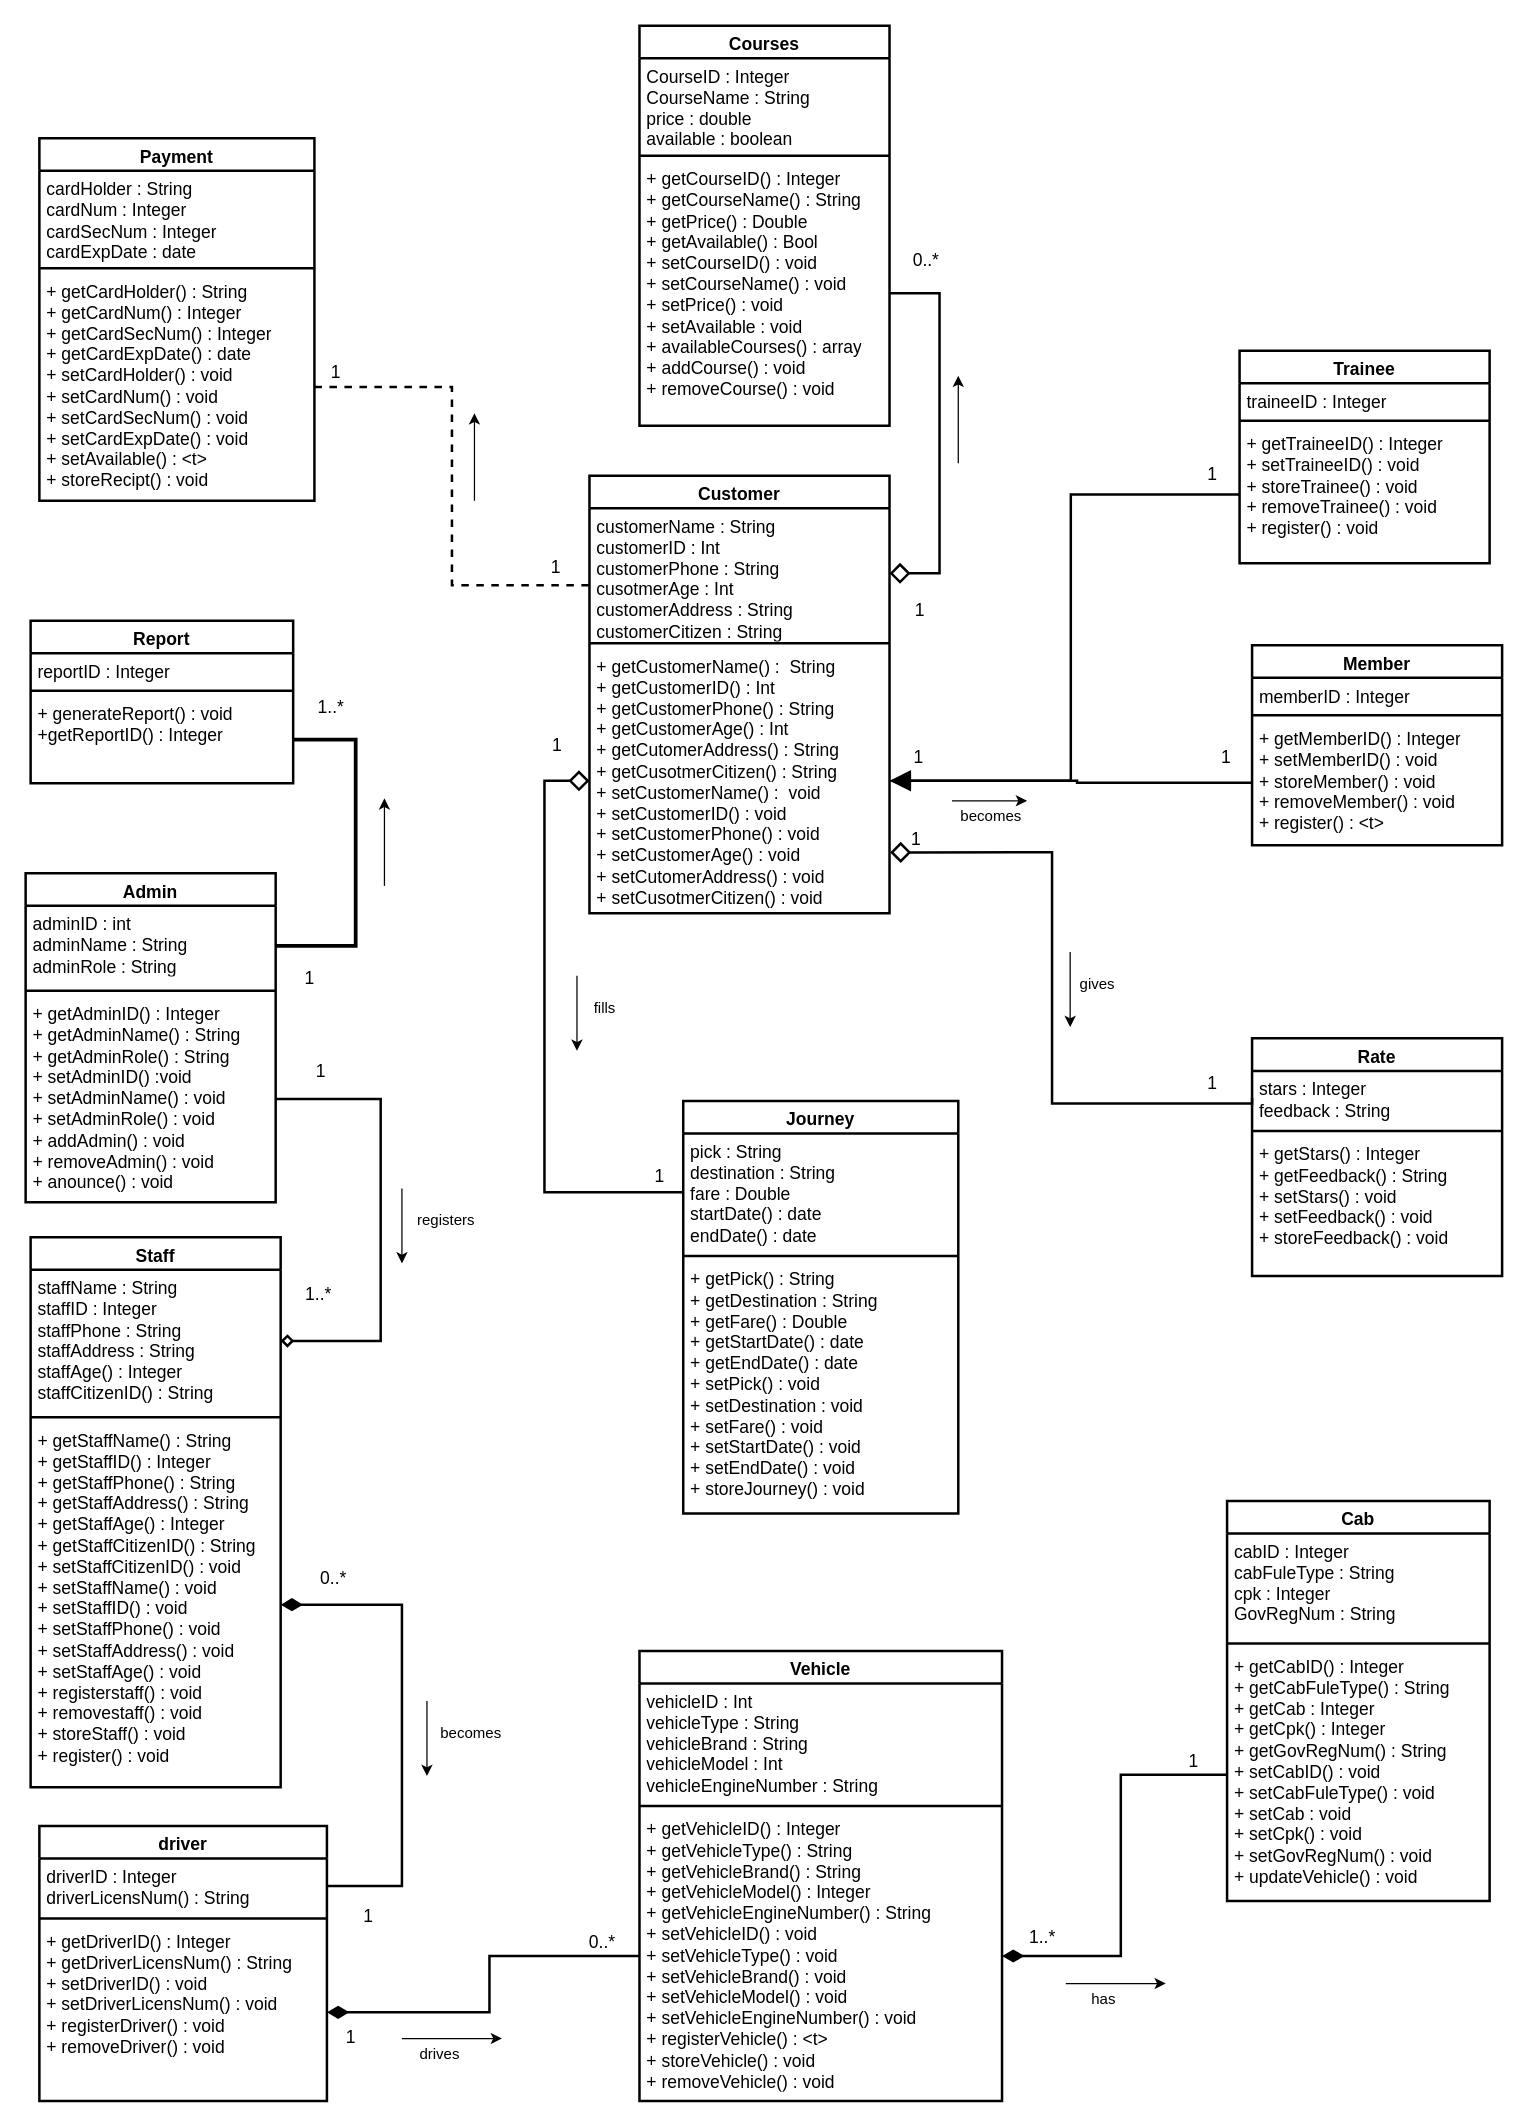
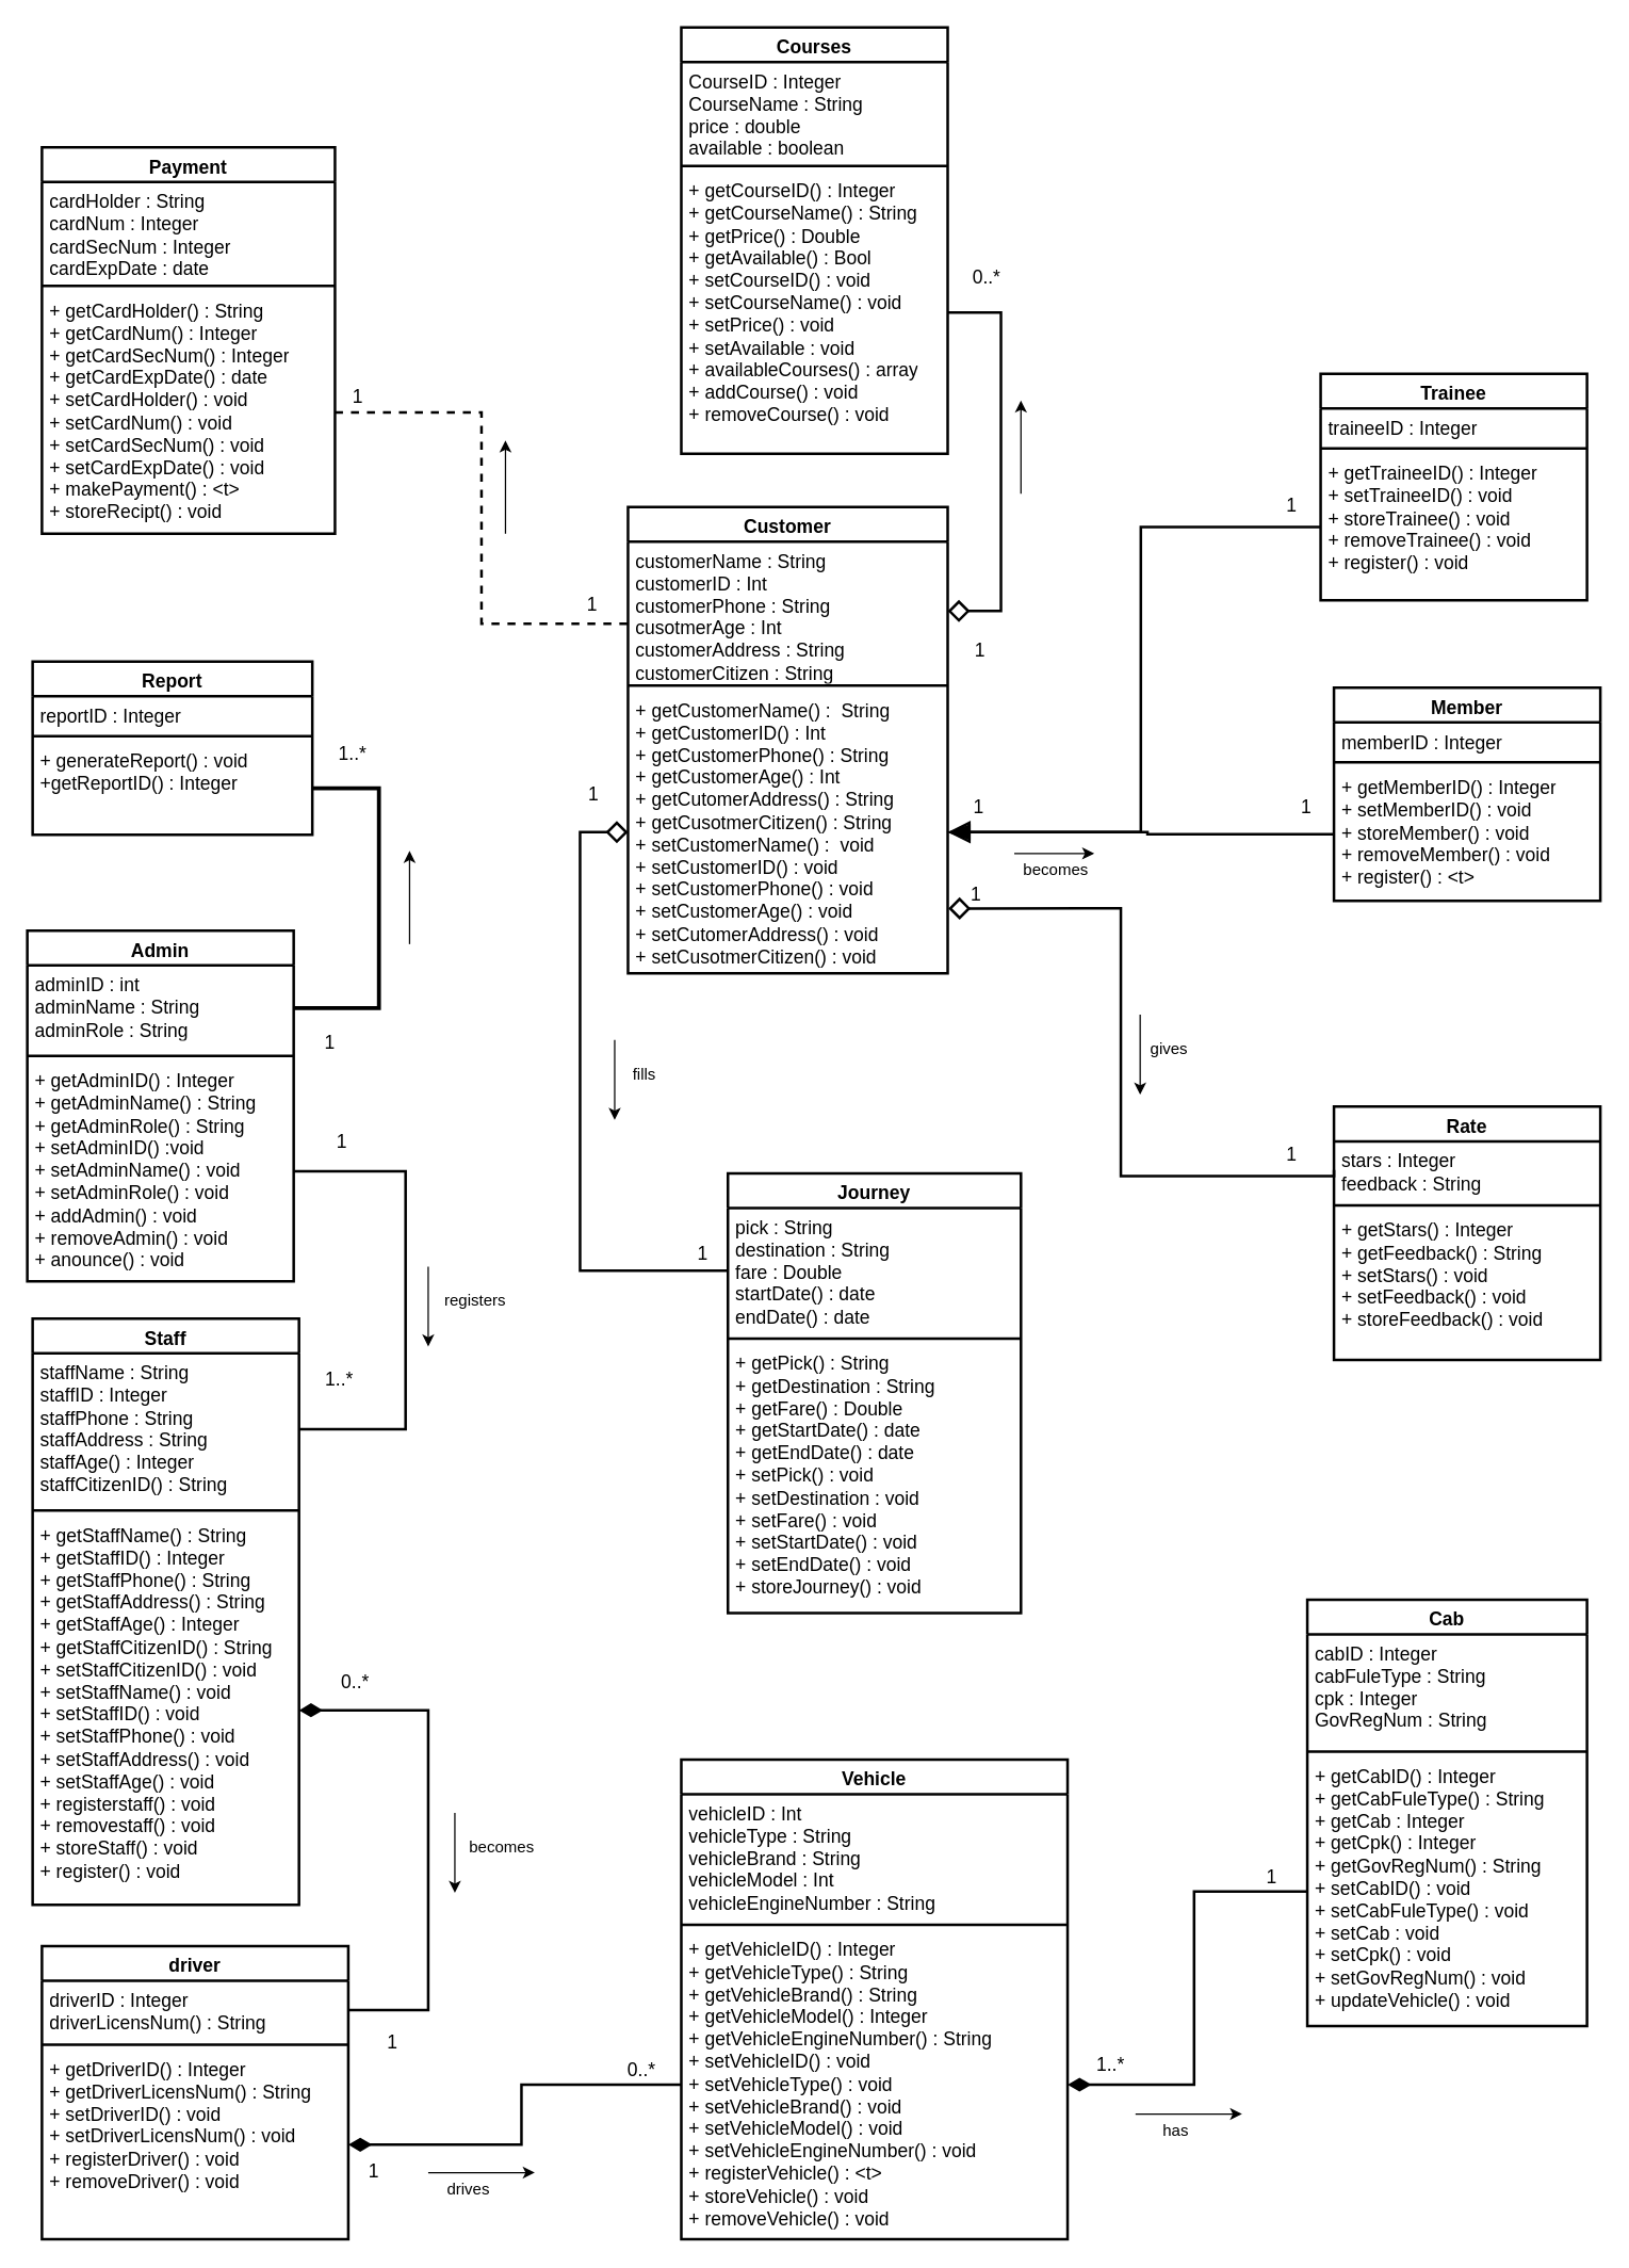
- <mxCell id="13" value="+ getCardHolder() : String&lt;br style=&quot;font-size: 14px;&quot;&gt;+ getCardNum() : Integer&lt;br style=&quot;font-size: 14px;&quot;&gt;+ getCardSecNum() : Integer&lt;br style=&quot;font-size: 14px;&quot;&gt;+ getCardExpDate() : date&lt;br style=&quot;font-size: 14px;&quot;&gt;+ setCardHolder() : void&lt;br style=&quot;border-color: var(--border-color); font-size: 14px;&quot;&gt;+ setCardNum() : void&lt;br style=&quot;border-color: var(--border-color); font-size: 14px;&quot;&gt;+ setCardSecNum() : void&lt;br style=&quot;border-color: var(--border-color); font-size: 14px;&quot;&gt;+ setCardExpDate() : void&lt;br style=&quot;font-size: 14px;&quot;&gt;+ setAvailable() : &amp;lt;t&amp;gt;&lt;br style=&quot;font-size: 14px;&quot;&gt;+ storeRecipt() : void" style="text;strokeColor=none;fillColor=none;align=left;verticalAlign=top;spacingLeft=4;spacingRight=4;overflow=hidden;rotatable=0;points=[[0,0.5],[1,0.5]];portConstraint=eastwest;whiteSpace=wrap;html=1;strokeWidth=2;fontSize=14;" parent="10" vertex="1"><mxGeometry y="108" width="220" height="182" as="geometry" /></mxCell>
+ <mxCell id="13" value="+ getCardHolder() : String&lt;br style=&quot;font-size: 14px;&quot;&gt;+ getCardNum() : Integer&lt;br style=&quot;font-size: 14px;&quot;&gt;+ getCardSecNum() : Integer&lt;br style=&quot;font-size: 14px;&quot;&gt;+ getCardExpDate() : date&lt;br style=&quot;font-size: 14px;&quot;&gt;+ setCardHolder() : void&lt;br style=&quot;border-color: var(--border-color); font-size: 14px;&quot;&gt;+ setCardNum() : void&lt;br style=&quot;border-color: var(--border-color); font-size: 14px;&quot;&gt;+ setCardSecNum() : void&lt;br style=&quot;border-color: var(--border-color); font-size: 14px;&quot;&gt;+ setCardExpDate() : void&lt;br style=&quot;font-size: 14px;&quot;&gt;+ makePayment() : &amp;lt;t&amp;gt;&lt;br style=&quot;font-size: 14px;&quot;&gt;+ storeRecipt() : void" style="text;strokeColor=none;fillColor=none;align=left;verticalAlign=top;spacingLeft=4;spacingRight=4;overflow=hidden;rotatable=0;points=[[0,0.5],[1,0.5]];portConstraint=eastwest;whiteSpace=wrap;html=1;strokeWidth=2;fontSize=14;" parent="10" vertex="1"><mxGeometry y="108" width="220" height="182" as="geometry" /></mxCell>
- <mxCell id="63" style="edgeStyle=orthogonalEdgeStyle;rounded=0;orthogonalLoop=1;jettySize=auto;html=1;exitX=1;exitY=0.5;exitDx=0;exitDy=0;entryX=1;entryY=0.5;entryDx=0;entryDy=0;endArrow=diamond;endFill=0;strokeWidth=2;fontSize=14;" parent="1" source="5" target="19" edge="1"><mxGeometry relative="1" as="geometry"><Array as="points"><mxPoint x="304" y="878" /><mxPoint x="304" y="1072" /></Array></mxGeometry></mxCell>
+ <mxCell id="63" style="edgeStyle=orthogonalEdgeStyle;rounded=0;orthogonalLoop=1;jettySize=auto;html=1;exitX=1;exitY=0.5;exitDx=0;exitDy=0;entryX=1;entryY=0.5;entryDx=0;entryDy=0;endArrow=none;endFill=0;strokeWidth=2;fontSize=14;" parent="1" source="5" target="19" edge="1"><mxGeometry relative="1" as="geometry"><Array as="points"><mxPoint x="304" y="878" /><mxPoint x="304" y="1072" /></Array></mxGeometry></mxCell>
